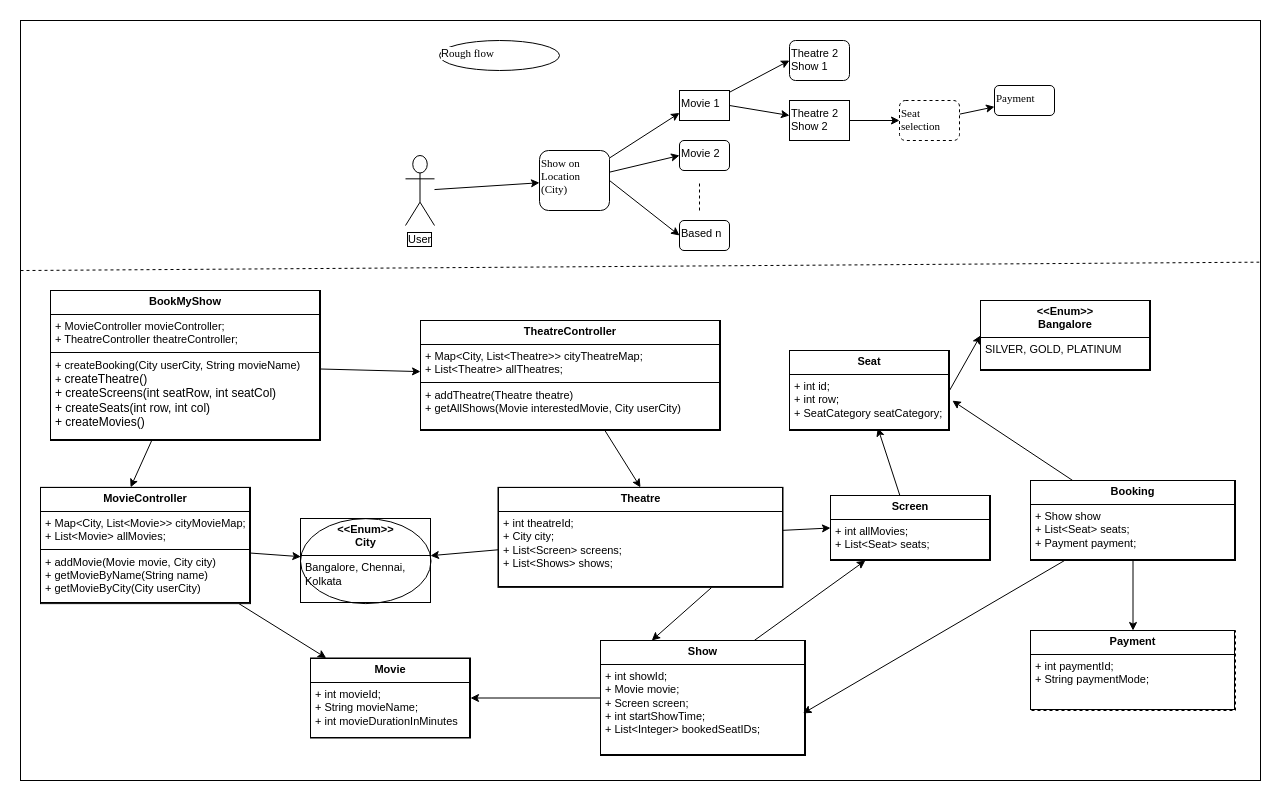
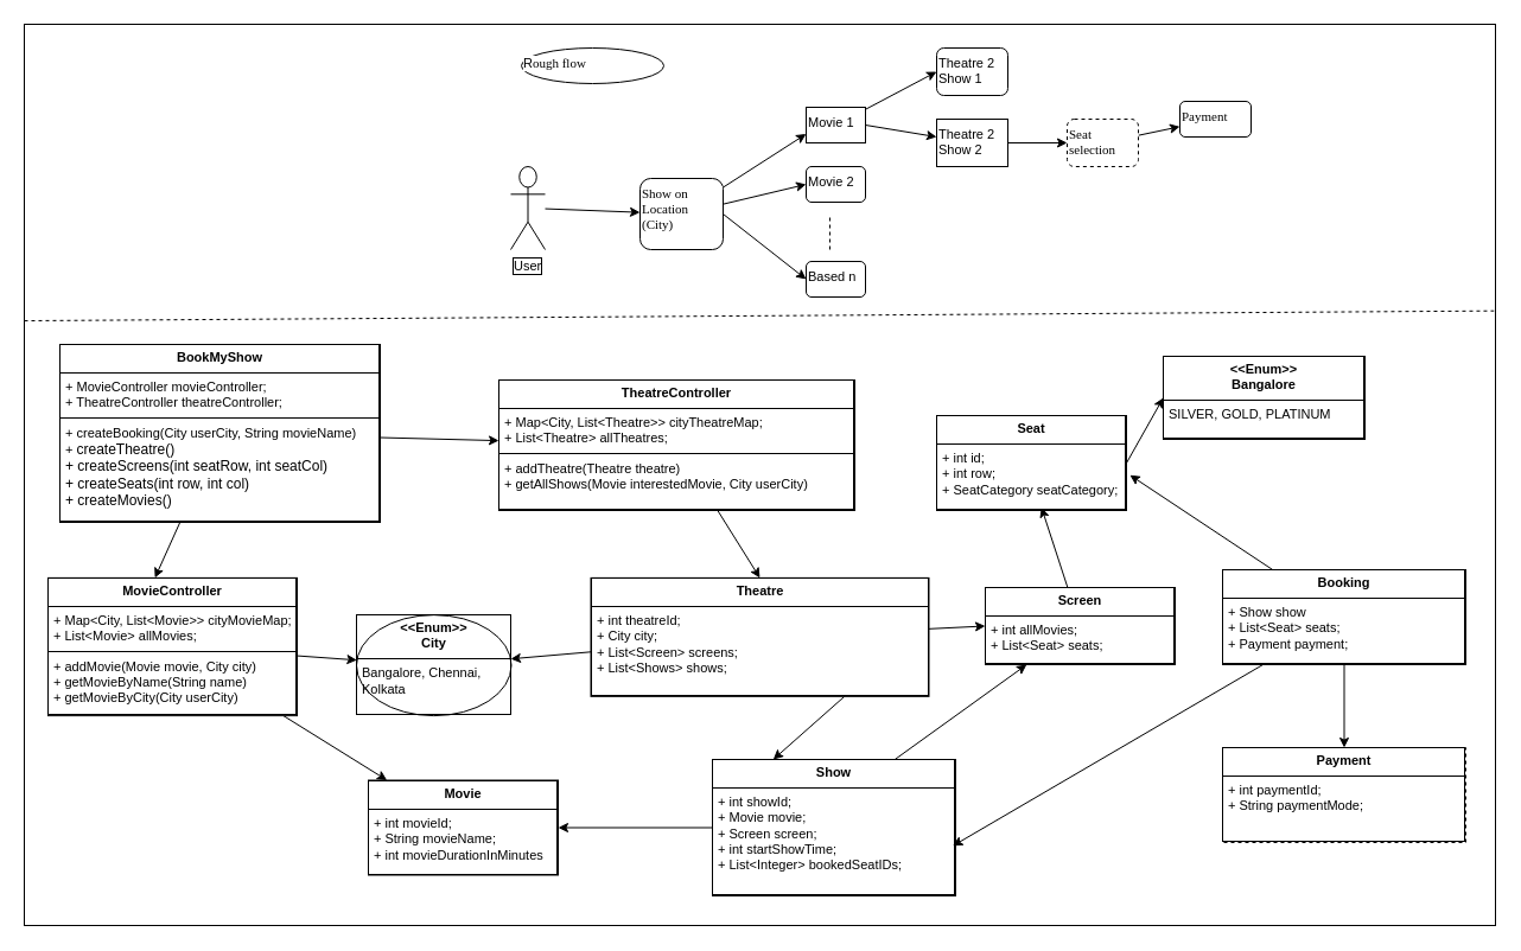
- <mxCell id="4" value="User" style="shape=umlActor;verticalLabelPosition=bottom;verticalAlign=top;html=1;outlineConnect=0;strokeColor=default;align=left;fontFamily=Helvetica;fontSize=11;fontColor=default;labelBorderColor=default;labelBackgroundColor=default;fillColor=default;" parent="1" vertex="1"><mxGeometry x="405" y="155" width="29" height="70" as="geometry" /></mxCell>
+ <mxCell id="4" value="User" style="shape=umlActor;verticalLabelPosition=bottom;verticalAlign=top;html=1;outlineConnect=0;strokeColor=default;align=left;fontFamily=Helvetica;fontSize=11;fontColor=default;labelBorderColor=default;labelBackgroundColor=default;fillColor=default;" parent="1" vertex="1"><mxGeometry x="430" y="140" width="29" height="70" as="geometry" /></mxCell>
